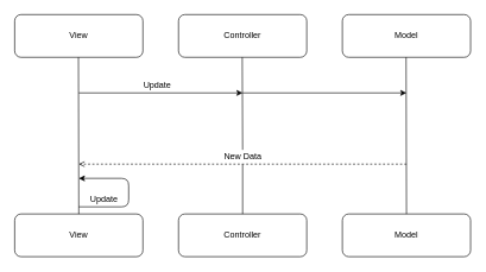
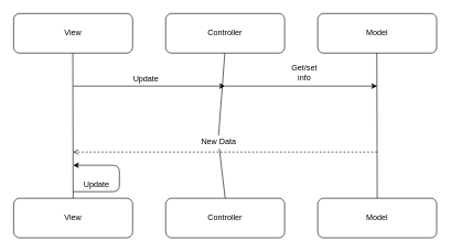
+ <mxCell id="14" value="Get/set info" style="text;html=1;strokeColor=none;fillColor=none;align=center;verticalAlign=middle;whiteSpace=wrap;rounded=0;" parent="1" vertex="1"><mxGeometry x="440" y="100" width="40" height="20" as="geometry" /></mxCell>
- <mxCell id="16" value="New Data" style="text;html=1;align=center;verticalAlign=middle;resizable=0;points=[];autosize=1;" parent="1" vertex="1"><mxGeometry x="305" y="210" width="70" height="20" as="geometry" /></mxCell>
+ <mxCell id="16" value="New Data" style="text;html=1;align=center;verticalAlign=middle;resizable=0;points=[];autosize=1;" parent="1" vertex="1"><mxGeometry x="295" y="205" width="70" height="20" as="geometry" /></mxCell>
